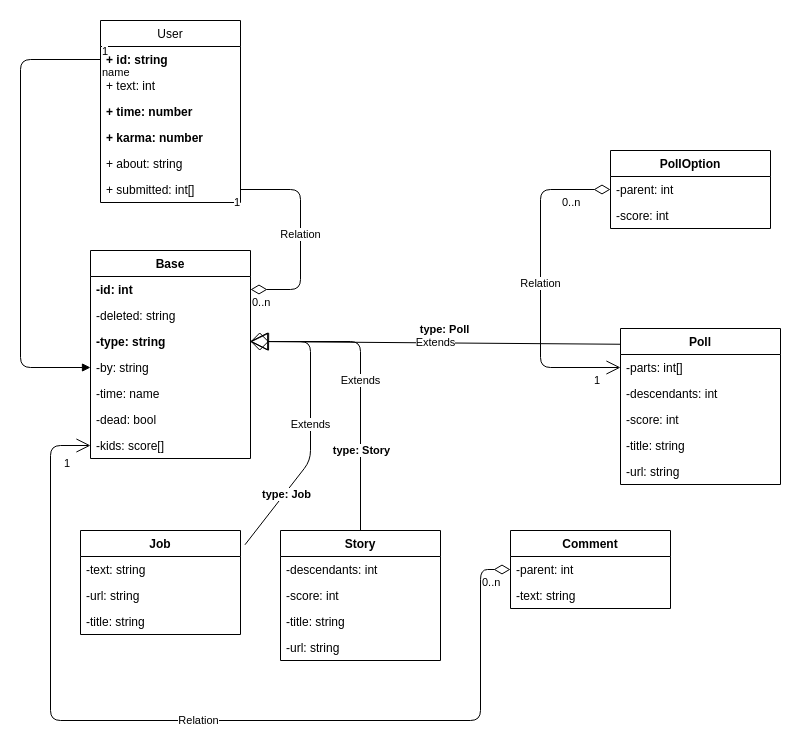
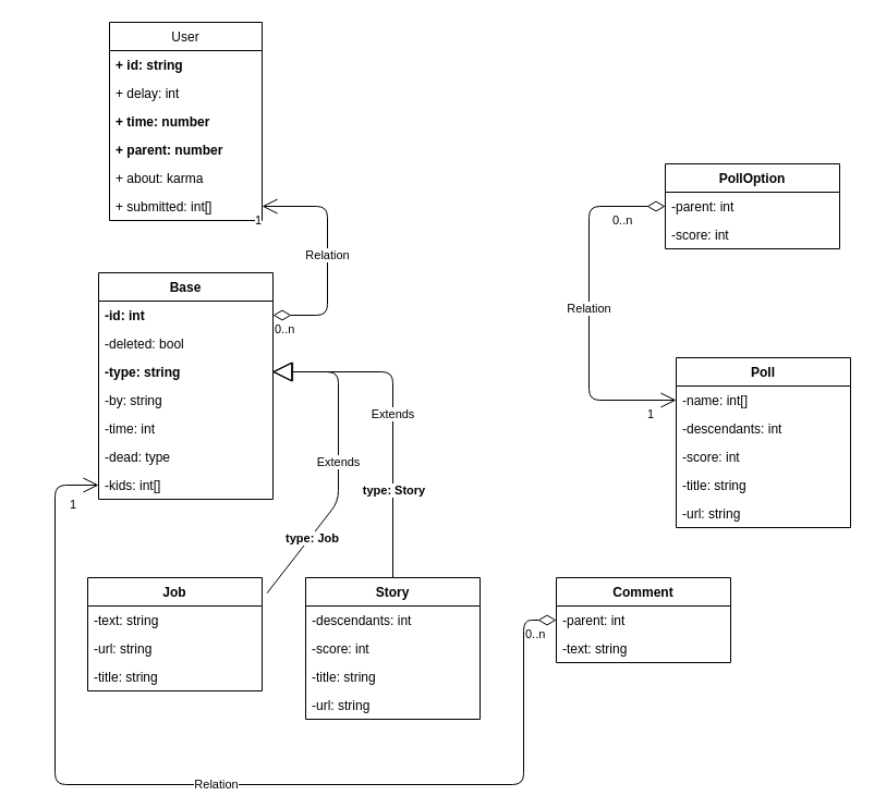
- <mxCell id="33" value="+ text: int" style="text;strokeColor=none;fillColor=none;align=left;verticalAlign=top;spacingLeft=4;spacingRight=4;overflow=hidden;rotatable=0;points=[[0,0.5],[1,0.5]];portConstraint=eastwest;" vertex="1" parent="31"><mxGeometry y="52" width="140" height="26" as="geometry" /></mxCell>
+ <mxCell id="33" value="+ delay: int" style="text;strokeColor=none;fillColor=none;align=left;verticalAlign=top;spacingLeft=4;spacingRight=4;overflow=hidden;rotatable=0;points=[[0,0.5],[1,0.5]];portConstraint=eastwest;" vertex="1" parent="31"><mxGeometry y="52" width="140" height="26" as="geometry" /></mxCell>
- <mxCell id="35" value="+ karma: number" style="text;strokeColor=none;fillColor=none;align=left;verticalAlign=top;spacingLeft=4;spacingRight=4;overflow=hidden;rotatable=0;points=[[0,0.5],[1,0.5]];portConstraint=eastwest;fontStyle=1" vertex="1" parent="31"><mxGeometry y="104" width="140" height="26" as="geometry" /></mxCell>
+ <mxCell id="35" value="+ parent: number" style="text;strokeColor=none;fillColor=none;align=left;verticalAlign=top;spacingLeft=4;spacingRight=4;overflow=hidden;rotatable=0;points=[[0,0.5],[1,0.5]];portConstraint=eastwest;fontStyle=1" vertex="1" parent="31"><mxGeometry y="104" width="140" height="26" as="geometry" /></mxCell>
- <mxCell id="36" value="+ about: string" style="text;strokeColor=none;fillColor=none;align=left;verticalAlign=top;spacingLeft=4;spacingRight=4;overflow=hidden;rotatable=0;points=[[0,0.5],[1,0.5]];portConstraint=eastwest;" vertex="1" parent="31"><mxGeometry y="130" width="140" height="26" as="geometry" /></mxCell>
+ <mxCell id="36" value="+ about: karma" style="text;strokeColor=none;fillColor=none;align=left;verticalAlign=top;spacingLeft=4;spacingRight=4;overflow=hidden;rotatable=0;points=[[0,0.5],[1,0.5]];portConstraint=eastwest;" vertex="1" parent="31"><mxGeometry y="130" width="140" height="26" as="geometry" /></mxCell>
- <mxCell id="52" value="Relation" style="endArrow=none;html=1;endSize=12;startArrow=diamondThin;startSize=14;startFill=0;edgeStyle=orthogonalEdgeStyle;exitX=1;exitY=0.5;exitDx=0;exitDy=0;entryX=1;entryY=0.5;entryDx=0;entryDy=0;" edge="1" parent="1" source="3" target="37"><mxGeometry relative="1" as="geometry"><mxPoint x="260" y="280" as="sourcePoint" /><mxPoint x="420" y="280" as="targetPoint" /><Array as="points"><mxPoint x="300" y="289" /><mxPoint x="300" y="189" /></Array></mxGeometry></mxCell>
+ <mxCell id="52" value="Relation" style="endArrow=open;html=1;endSize=12;startArrow=diamondThin;startSize=14;startFill=0;edgeStyle=orthogonalEdgeStyle;exitX=1;exitY=0.5;exitDx=0;exitDy=0;entryX=1;entryY=0.5;entryDx=0;entryDy=0;" edge="1" parent="1" source="3" target="37"><mxGeometry relative="1" as="geometry"><mxPoint x="260" y="280" as="sourcePoint" /><mxPoint x="420" y="280" as="targetPoint" /><Array as="points"><mxPoint x="300" y="289" /><mxPoint x="300" y="189" /></Array></mxGeometry></mxCell>
- <mxCell id="44" value="name" style="endArrow=block;endFill=1;html=1;edgeStyle=orthogonalEdgeStyle;align=left;verticalAlign=top;entryX=0;entryY=0.5;entryDx=0;entryDy=0;exitX=0;exitY=0.5;exitDx=0;exitDy=0;" edge="1" parent="1" source="32" target="6"><mxGeometry x="-1" relative="1" as="geometry"><mxPoint x="0" y="240" as="sourcePoint" /><mxPoint x="160" y="240" as="targetPoint" /><Array as="points"><mxPoint x="20" y="59" /><mxPoint x="20" y="367" /></Array></mxGeometry></mxCell>
- <mxCell id="45" value="1" style="edgeLabel;resizable=0;html=1;align=left;verticalAlign=bottom;" connectable="0" vertex="1" parent="44"><mxGeometry x="-1" relative="1" as="geometry" /></mxCell>
- <mxCell id="4" value="-deleted: string" style="text;strokeColor=none;fillColor=none;align=left;verticalAlign=top;spacingLeft=4;spacingRight=4;overflow=hidden;rotatable=0;points=[[0,0.5],[1,0.5]];portConstraint=eastwest;" vertex="1" parent="2"><mxGeometry y="52" width="160" height="26" as="geometry" /></mxCell>
+ <mxCell id="4" value="-deleted: bool" style="text;strokeColor=none;fillColor=none;align=left;verticalAlign=top;spacingLeft=4;spacingRight=4;overflow=hidden;rotatable=0;points=[[0,0.5],[1,0.5]];portConstraint=eastwest;" vertex="1" parent="2"><mxGeometry y="52" width="160" height="26" as="geometry" /></mxCell>
- <mxCell id="38" value="Extends" style="endArrow=block;endSize=16;endFill=0;html=1;exitX=0.003;exitY=0.101;exitDx=0;exitDy=0;exitPerimeter=0;entryX=1;entryY=0.5;entryDx=0;entryDy=0;" edge="1" parent="1" source="22" target="5"><mxGeometry width="160" relative="1" as="geometry"><mxPoint x="330" y="410" as="sourcePoint" /><mxPoint x="250" y="341" as="targetPoint" /></mxGeometry></mxCell>
- <mxCell id="39" value="&lt;b&gt;type: Poll&lt;/b&gt;" style="edgeLabel;html=1;align=center;verticalAlign=middle;resizable=0;points=[];" vertex="1" connectable="0" parent="38"><mxGeometry x="-0.645" y="3" relative="1" as="geometry"><mxPoint x="-111" y="-18" as="offset" /></mxGeometry></mxCell>
- <mxCell id="42" value="Extends" style="endArrow=diamond;endSize=16;endFill=0;html=1;fontStyle=0;entryX=1;entryY=0.5;entryDx=0;entryDy=0;exitX=1.028;exitY=0.137;exitDx=0;exitDy=0;exitPerimeter=0;" edge="1" parent="1" source="10" target="5"><mxGeometry width="160" relative="1" as="geometry"><mxPoint x="270" y="530" as="sourcePoint" /><mxPoint x="290" y="440" as="targetPoint" /><Array as="points"><mxPoint x="310" y="460" /><mxPoint x="310" y="341" /></Array></mxGeometry></mxCell>
+ <mxCell id="42" value="Extends" style="endArrow=block;endSize=16;endFill=0;html=1;fontStyle=0;entryX=1;entryY=0.5;entryDx=0;entryDy=0;exitX=1.028;exitY=0.137;exitDx=0;exitDy=0;exitPerimeter=0;" edge="1" parent="1" source="10" target="5"><mxGeometry width="160" relative="1" as="geometry"><mxPoint x="270" y="530" as="sourcePoint" /><mxPoint x="290" y="440" as="targetPoint" /><Array as="points"><mxPoint x="310" y="460" /><mxPoint x="310" y="341" /></Array></mxGeometry></mxCell>
- <mxCell id="23" value="-parts: int[]" style="text;strokeColor=none;fillColor=none;align=left;verticalAlign=top;spacingLeft=4;spacingRight=4;overflow=hidden;rotatable=0;points=[[0,0.5],[1,0.5]];portConstraint=eastwest;" vertex="1" parent="22"><mxGeometry y="26" width="160" height="26" as="geometry" /></mxCell>
+ <mxCell id="23" value="-name: int[]" style="text;strokeColor=none;fillColor=none;align=left;verticalAlign=top;spacingLeft=4;spacingRight=4;overflow=hidden;rotatable=0;points=[[0,0.5],[1,0.5]];portConstraint=eastwest;" vertex="1" parent="22"><mxGeometry y="26" width="160" height="26" as="geometry" /></mxCell>
- <mxCell id="7" value="-time: name" style="text;strokeColor=none;fillColor=none;align=left;verticalAlign=top;spacingLeft=4;spacingRight=4;overflow=hidden;rotatable=0;points=[[0,0.5],[1,0.5]];portConstraint=eastwest;" vertex="1" parent="2"><mxGeometry y="130" width="160" height="26" as="geometry" /></mxCell>
+ <mxCell id="7" value="-time: int" style="text;strokeColor=none;fillColor=none;align=left;verticalAlign=top;spacingLeft=4;spacingRight=4;overflow=hidden;rotatable=0;points=[[0,0.5],[1,0.5]];portConstraint=eastwest;" vertex="1" parent="2"><mxGeometry y="130" width="160" height="26" as="geometry" /></mxCell>
- <mxCell id="8" value="-dead: bool" style="text;strokeColor=none;fillColor=none;align=left;verticalAlign=top;spacingLeft=4;spacingRight=4;overflow=hidden;rotatable=0;points=[[0,0.5],[1,0.5]];portConstraint=eastwest;" vertex="1" parent="2"><mxGeometry y="156" width="160" height="26" as="geometry" /></mxCell>
+ <mxCell id="8" value="-dead: type" style="text;strokeColor=none;fillColor=none;align=left;verticalAlign=top;spacingLeft=4;spacingRight=4;overflow=hidden;rotatable=0;points=[[0,0.5],[1,0.5]];portConstraint=eastwest;" vertex="1" parent="2"><mxGeometry y="156" width="160" height="26" as="geometry" /></mxCell>
- <mxCell id="9" value="-kids: score[]" style="text;strokeColor=none;fillColor=none;align=left;verticalAlign=top;spacingLeft=4;spacingRight=4;overflow=hidden;rotatable=0;points=[[0,0.5],[1,0.5]];portConstraint=eastwest;" vertex="1" parent="2"><mxGeometry y="182" width="160" height="26" as="geometry" /></mxCell>
+ <mxCell id="9" value="-kids: int[]" style="text;strokeColor=none;fillColor=none;align=left;verticalAlign=top;spacingLeft=4;spacingRight=4;overflow=hidden;rotatable=0;points=[[0,0.5],[1,0.5]];portConstraint=eastwest;" vertex="1" parent="2"><mxGeometry y="182" width="160" height="26" as="geometry" /></mxCell>
